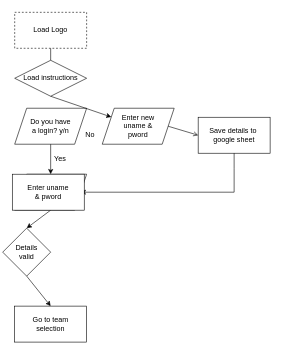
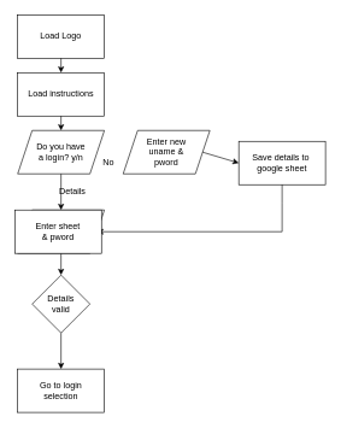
- <mxCell id="2" value="Load Logo" style="rounded=0;whiteSpace=wrap;html=1;dashed=1;" vertex="1" parent="1"><mxGeometry x="24" y="20" width="120" height="60" as="geometry" /></mxCell>
+ <mxCell id="2" value="Load Logo" style="rounded=0;whiteSpace=wrap;html=1;" vertex="1" parent="1"><mxGeometry x="24" y="20" width="120" height="60" as="geometry" /></mxCell>
- <mxCell id="4" value="" style="endArrow=none;html=1;rounded=0;entryX=0.5;entryY=0;entryDx=0;entryDy=0;exitX=0.5;exitY=1;exitDx=0;exitDy=0;" edge="1" parent="1" source="2" target="3"><mxGeometry width="50" height="50" relative="1" as="geometry"><mxPoint x="60" y="340" as="sourcePoint" /><mxPoint x="110" y="290" as="targetPoint" /></mxGeometry></mxCell>
+ <mxCell id="4" value="" style="endArrow=classic;html=1;rounded=0;entryX=0.5;entryY=0;entryDx=0;entryDy=0;exitX=0.5;exitY=1;exitDx=0;exitDy=0;" edge="1" parent="1" source="2" target="3"><mxGeometry width="50" height="50" relative="1" as="geometry"><mxPoint x="60" y="340" as="sourcePoint" /><mxPoint x="110" y="290" as="targetPoint" /></mxGeometry></mxCell>
- <mxCell id="3" value="Load instructions" style="rhombus;whiteSpace=wrap;html=1;" vertex="1" parent="1"><mxGeometry x="24" y="100" width="120" height="60" as="geometry" /></mxCell>
+ <mxCell id="3" value="Load instructions" style="rounded=0;whiteSpace=wrap;html=1;" vertex="1" parent="1"><mxGeometry x="24" y="100" width="120" height="60" as="geometry" /></mxCell>
- <mxCell id="6" value="" style="endArrow=classic;html=1;rounded=0;exitX=0.5;exitY=1;exitDx=0;exitDy=0;" edge="1" parent="1" source="3" target="10"><mxGeometry width="50" height="50" relative="1" as="geometry"><mxPoint x="94" y="90" as="sourcePoint" /><mxPoint x="94" y="110" as="targetPoint" /></mxGeometry></mxCell>
+ <mxCell id="6" value="" style="endArrow=classic;html=1;rounded=0;entryX=0.5;entryY=0;entryDx=0;entryDy=0;exitX=0.5;exitY=1;exitDx=0;exitDy=0;" edge="1" parent="1" source="3" target="5"><mxGeometry width="50" height="50" relative="1" as="geometry"><mxPoint x="94" y="90" as="sourcePoint" /><mxPoint x="94" y="110" as="targetPoint" /></mxGeometry></mxCell>
- <mxCell id="13" value="" style="endArrow=open;html=1;rounded=0;entryX=0;entryY=0.5;entryDx=0;entryDy=0;exitX=1;exitY=0.5;exitDx=0;exitDy=0;" edge="1" parent="1" source="10" target="12"><mxGeometry width="50" height="50" relative="1" as="geometry"><mxPoint x="60" y="340" as="sourcePoint" /><mxPoint x="110" y="290" as="targetPoint" /></mxGeometry></mxCell>
+ <mxCell id="13" value="" style="endArrow=classic;html=1;rounded=0;entryX=0;entryY=0.5;entryDx=0;entryDy=0;exitX=1;exitY=0.5;exitDx=0;exitDy=0;" edge="1" parent="1" source="10" target="12"><mxGeometry width="50" height="50" relative="1" as="geometry"><mxPoint x="60" y="340" as="sourcePoint" /><mxPoint x="110" y="290" as="targetPoint" /></mxGeometry></mxCell>
- <mxCell id="9" value="Yes" style="text;html=1;strokeColor=none;fillColor=none;align=center;verticalAlign=middle;whiteSpace=wrap;rounded=0;" vertex="1" parent="1"><mxGeometry x="70" y="250" width="60" height="30" as="geometry" /></mxCell>
+ <mxCell id="9" value="Details" style="text;html=1;strokeColor=none;fillColor=none;align=center;verticalAlign=middle;whiteSpace=wrap;rounded=0;" vertex="1" parent="1"><mxGeometry x="70" y="250" width="60" height="30" as="geometry" /></mxCell>
- <mxCell id="17" value="Enter uname&lt;br&gt;&amp;amp; pword" style="rounded=0;whiteSpace=wrap;html=1;" vertex="1" parent="1"><mxGeometry x="20" y="290" width="120" height="60" as="geometry" /></mxCell>
+ <mxCell id="17" value="Enter sheet&lt;br&gt;&amp;amp; pword" style="rounded=0;whiteSpace=wrap;html=1;" vertex="1" parent="1"><mxGeometry x="20" y="290" width="120" height="60" as="geometry" /></mxCell>
- <mxCell id="15" value="Details&lt;br&gt;valid" style="rhombus;whiteSpace=wrap;html=1;" vertex="1" parent="1"><mxGeometry x="4" y="380" width="80" height="80" as="geometry" /></mxCell>
+ <mxCell id="15" value="Details&lt;br&gt;valid" style="rhombus;whiteSpace=wrap;html=1;" vertex="1" parent="1"><mxGeometry x="44" y="380" width="80" height="80" as="geometry" /></mxCell>
- <mxCell id="19" value="Go to team&lt;br&gt;selection" style="rounded=0;whiteSpace=wrap;html=1;" vertex="1" parent="1"><mxGeometry x="24" y="510" width="120" height="60" as="geometry" /></mxCell>
+ <mxCell id="19" value="Go to login&lt;br&gt;selection" style="rounded=0;whiteSpace=wrap;html=1;" vertex="1" parent="1"><mxGeometry x="24" y="510" width="120" height="60" as="geometry" /></mxCell>
